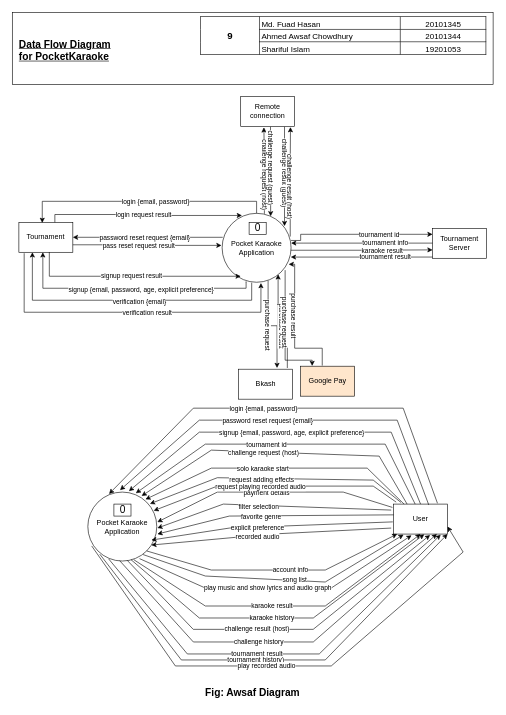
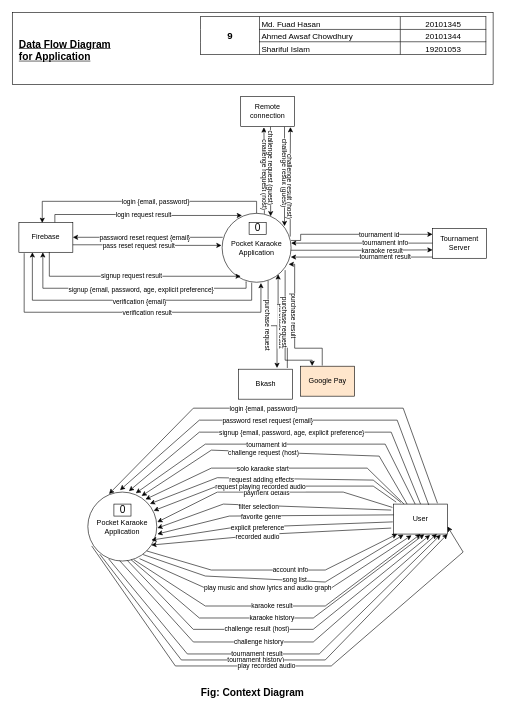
- <mxCell id="5" value="&lt;div align=&quot;left&quot;&gt;&lt;u&gt;&lt;b&gt;&lt;font style=&quot;font-size: 17px&quot;&gt;&lt;br&gt;&lt;/font&gt;&lt;/b&gt;&lt;/u&gt;&lt;/div&gt;&lt;div align=&quot;left&quot;&gt;&lt;u&gt;&lt;b&gt;&lt;font style=&quot;font-size: 17px&quot;&gt;&lt;br&gt;&lt;/font&gt;&lt;/b&gt;&lt;/u&gt;&lt;/div&gt;&lt;div align=&quot;left&quot;&gt;&lt;u&gt;&lt;b&gt;&lt;font style=&quot;font-size: 17px&quot;&gt;&lt;/font&gt;&lt;/b&gt;&lt;/u&gt;&lt;b&gt;&lt;font style=&quot;font-size: 17px&quot;&gt;&lt;span style=&quot;white-space: pre&quot;&gt;&lt;span style=&quot;white-space: pre&quot;&gt; &lt;/span&gt; &lt;/span&gt;&lt;/font&gt;&lt;/b&gt;&lt;u&gt;&lt;b&gt;&lt;font style=&quot;font-size: 17px&quot;&gt;Data Flow Diagram&lt;/font&gt;&lt;/b&gt;&lt;/u&gt;&lt;/div&gt;&lt;div align=&quot;left&quot;&gt;&lt;u&gt;&lt;b&gt;&lt;font style=&quot;font-size: 17px&quot;&gt;&lt;/font&gt;&lt;/b&gt;&lt;/u&gt;&lt;b&gt;&lt;font style=&quot;font-size: 17px&quot;&gt;&lt;span style=&quot;white-space: pre&quot;&gt;&lt;span style=&quot;white-space: pre&quot;&gt; &lt;/span&gt; &lt;/span&gt;&lt;/font&gt;&lt;/b&gt;&lt;u&gt;&lt;b&gt;&lt;font style=&quot;font-size: 17px&quot;&gt;for PocketKaraoke&lt;/font&gt;&lt;/b&gt;&lt;/u&gt;&lt;/div&gt;&lt;div align=&quot;left&quot;&gt;&lt;br&gt;&lt;/div&gt;&lt;div align=&quot;left&quot;&gt;&lt;br&gt;&lt;/div&gt;&lt;div align=&quot;left&quot;&gt;&lt;br&gt;&lt;/div&gt;" style="rounded=0;whiteSpace=wrap;html=1;fontSize=9;fillColor=none;align=left;" parent="1" vertex="1"><mxGeometry x="20" y="20" width="802" height="120" as="geometry" /></mxCell>
+ <mxCell id="5" value="&lt;div align=&quot;left&quot;&gt;&lt;u&gt;&lt;b&gt;&lt;font style=&quot;font-size: 17px&quot;&gt;&lt;br&gt;&lt;/font&gt;&lt;/b&gt;&lt;/u&gt;&lt;/div&gt;&lt;div align=&quot;left&quot;&gt;&lt;u&gt;&lt;b&gt;&lt;font style=&quot;font-size: 17px&quot;&gt;&lt;br&gt;&lt;/font&gt;&lt;/b&gt;&lt;/u&gt;&lt;/div&gt;&lt;div align=&quot;left&quot;&gt;&lt;u&gt;&lt;b&gt;&lt;font style=&quot;font-size: 17px&quot;&gt;&lt;/font&gt;&lt;/b&gt;&lt;/u&gt;&lt;b&gt;&lt;font style=&quot;font-size: 17px&quot;&gt;&lt;span style=&quot;white-space: pre&quot;&gt;&lt;span style=&quot;white-space: pre&quot;&gt; &lt;/span&gt; &lt;/span&gt;&lt;/font&gt;&lt;/b&gt;&lt;u&gt;&lt;b&gt;&lt;font style=&quot;font-size: 17px&quot;&gt;Data Flow Diagram&lt;/font&gt;&lt;/b&gt;&lt;/u&gt;&lt;/div&gt;&lt;div align=&quot;left&quot;&gt;&lt;u&gt;&lt;b&gt;&lt;font style=&quot;font-size: 17px&quot;&gt;&lt;/font&gt;&lt;/b&gt;&lt;/u&gt;&lt;b&gt;&lt;font style=&quot;font-size: 17px&quot;&gt;&lt;span style=&quot;white-space: pre&quot;&gt;&lt;span style=&quot;white-space: pre&quot;&gt; &lt;/span&gt; &lt;/span&gt;&lt;/font&gt;&lt;/b&gt;&lt;u&gt;&lt;b&gt;&lt;font style=&quot;font-size: 17px&quot;&gt;for Application&lt;/font&gt;&lt;/b&gt;&lt;/u&gt;&lt;/div&gt;&lt;div align=&quot;left&quot;&gt;&lt;br&gt;&lt;/div&gt;&lt;div align=&quot;left&quot;&gt;&lt;br&gt;&lt;/div&gt;&lt;div align=&quot;left&quot;&gt;&lt;br&gt;&lt;/div&gt;" style="rounded=0;whiteSpace=wrap;html=1;fontSize=9;fillColor=none;align=left;" parent="1" vertex="1"><mxGeometry x="20" y="20" width="802" height="120" as="geometry" /></mxCell>
- <mxCell id="7" value="Tournament" style="rounded=0;whiteSpace=wrap;html=1;" parent="1" vertex="1"><mxGeometry x="31" y="370" width="90" height="50" as="geometry" /></mxCell>
+ <mxCell id="7" value="Firebase" style="rounded=0;whiteSpace=wrap;html=1;" parent="1" vertex="1"><mxGeometry x="31" y="370" width="90" height="50" as="geometry" /></mxCell>
- <mxCell id="50" value="Fig: Awsaf Diagram" style="text;html=1;strokeColor=none;fillColor=none;align=center;verticalAlign=middle;whiteSpace=wrap;rounded=0;fontStyle=1;fontSize=17;" parent="1" vertex="1"><mxGeometry x="306" y="1140" width="230" height="30" as="geometry" /></mxCell>
+ <mxCell id="50" value="Fig: Context Diagram" style="text;html=1;strokeColor=none;fillColor=none;align=center;verticalAlign=middle;whiteSpace=wrap;rounded=0;fontStyle=1;fontSize=17;" parent="1" vertex="1"><mxGeometry x="306" y="1140" width="230" height="30" as="geometry" /></mxCell>
